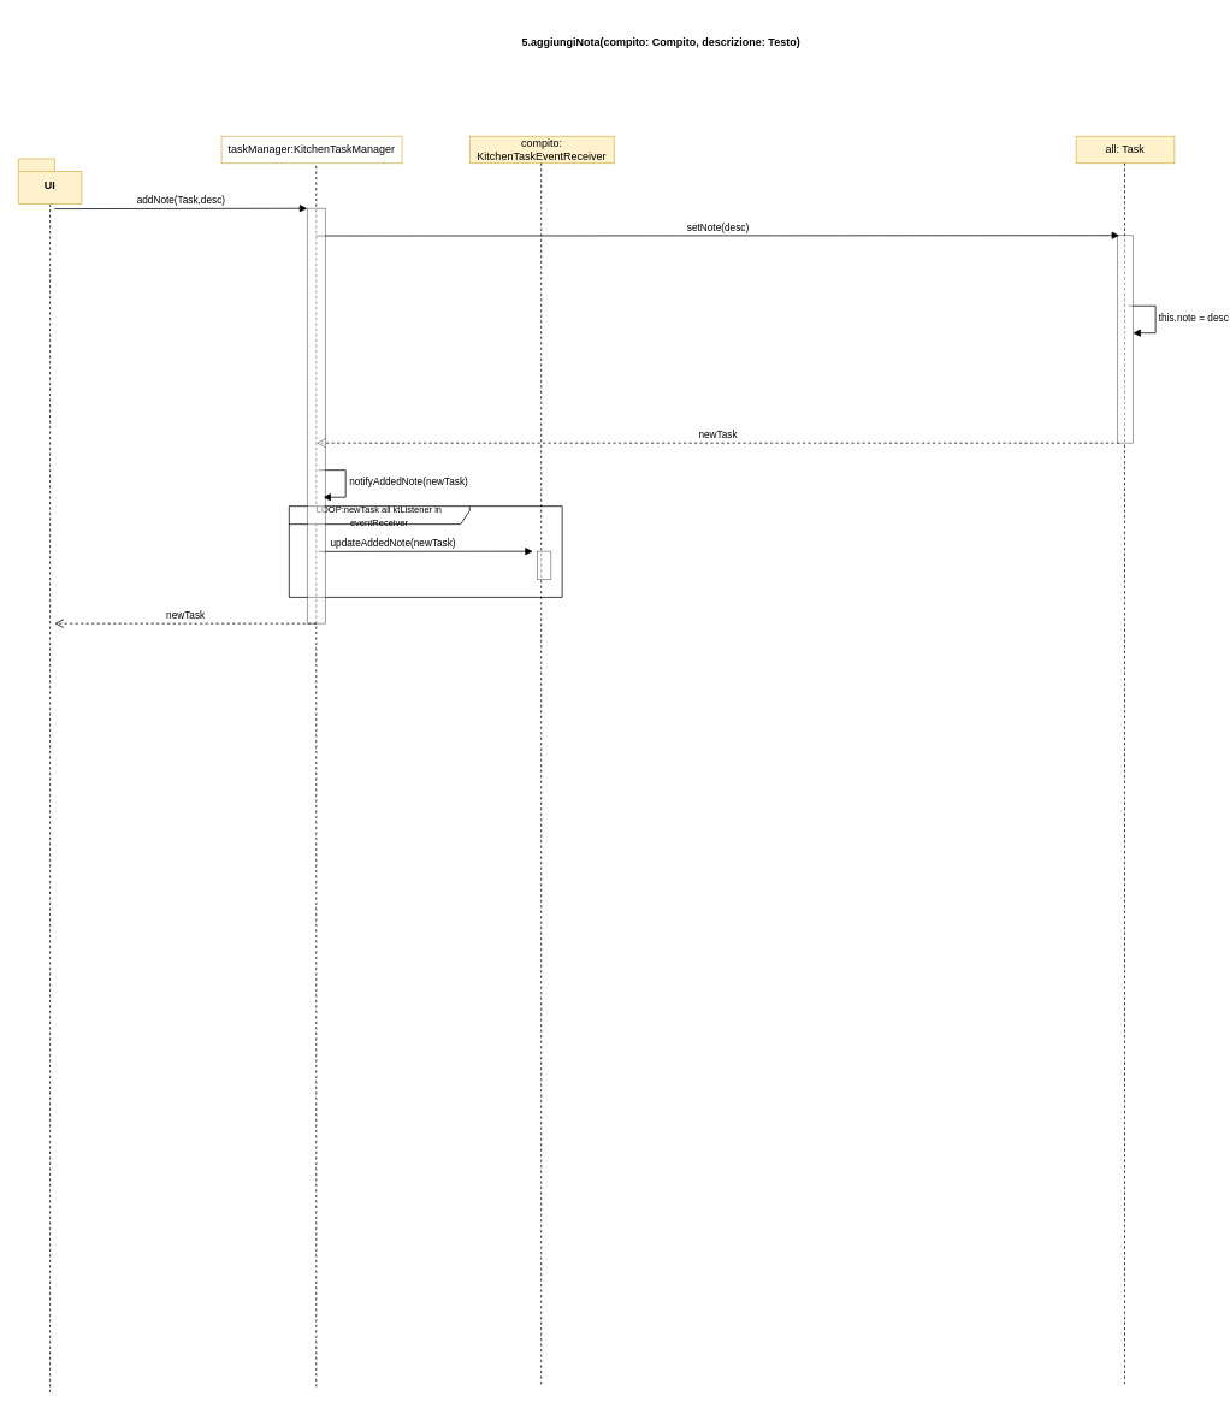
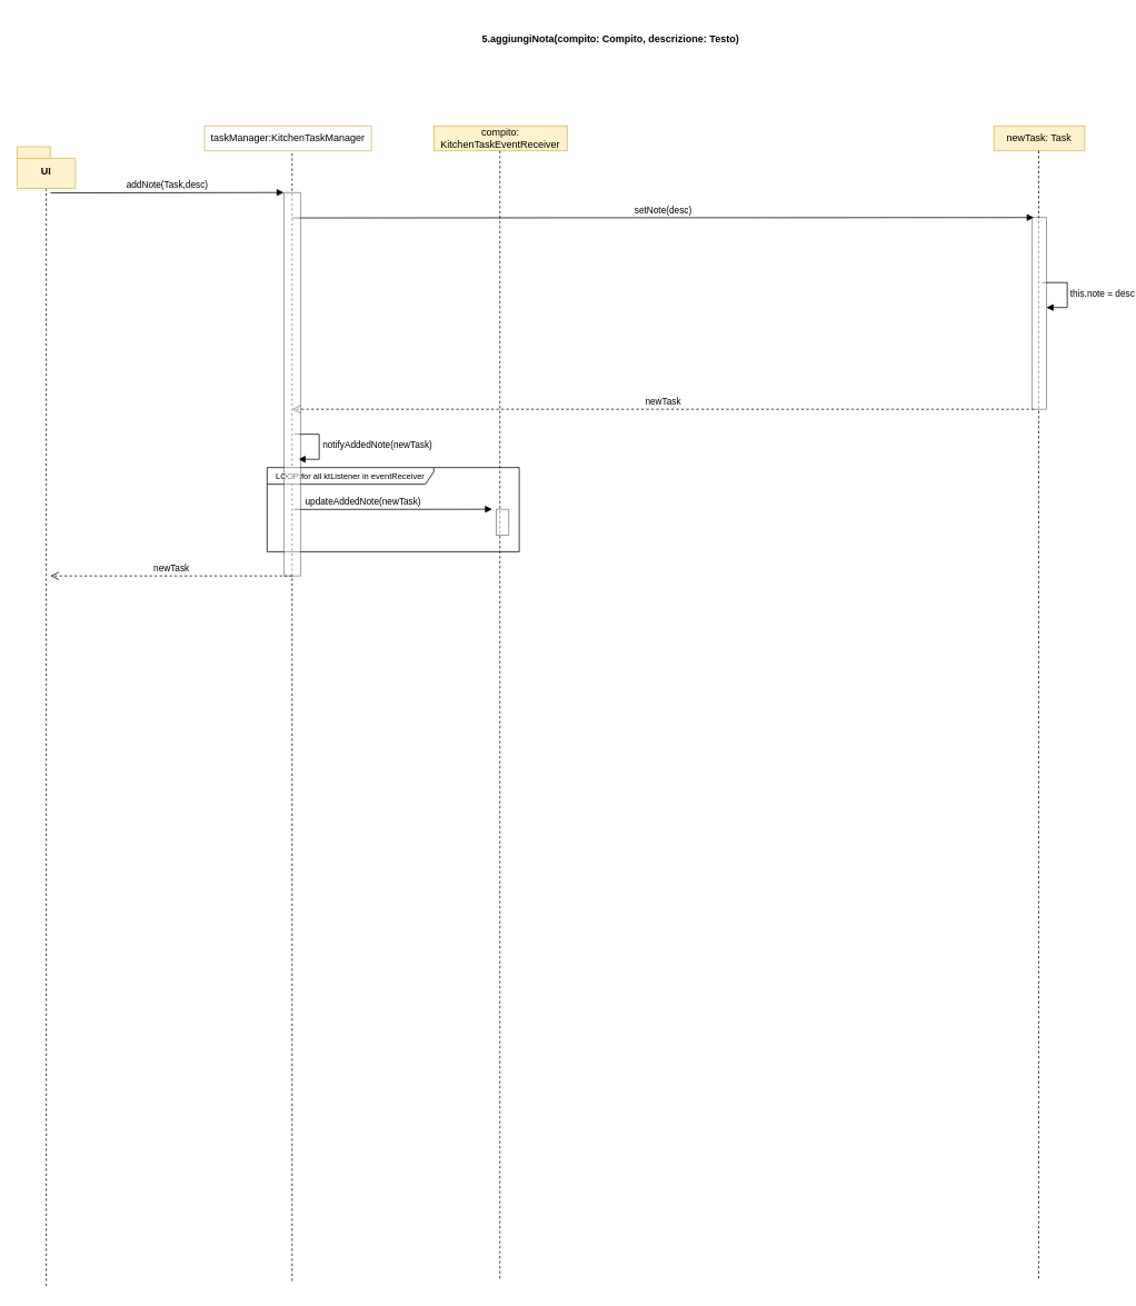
- <mxCell id="7" value="all: Task" style="html=1;whiteSpace=wrap;fillColor=#fff2cc;strokeColor=#d6b656;" parent="1" vertex="1"><mxGeometry x="1192" y="150" width="109" height="30" as="geometry" /></mxCell>
+ <mxCell id="7" value="newTask: Task" style="html=1;whiteSpace=wrap;fillColor=#fff2cc;strokeColor=#d6b656;" parent="1" vertex="1"><mxGeometry x="1192" y="150" width="109" height="30" as="geometry" /></mxCell>
- <mxCell id="15" value="&lt;font style=&quot;font-size: 10px;&quot;&gt;LOOP:newTask all ktListener in eventReceiver&lt;/font&gt;" style="shape=umlFrame;whiteSpace=wrap;html=1;pointerEvents=0;width=200;height=20;" parent="1" vertex="1"><mxGeometry x="320" y="560" width="302.5" height="101" as="geometry" /></mxCell>
+ <mxCell id="15" value="&lt;font style=&quot;font-size: 10px;&quot;&gt;LOOP:for all ktListener in eventReceiver&lt;/font&gt;" style="shape=umlFrame;whiteSpace=wrap;html=1;pointerEvents=0;width=200;height=20;" parent="1" vertex="1"><mxGeometry x="320" y="560" width="302.5" height="101" as="geometry" /></mxCell>
